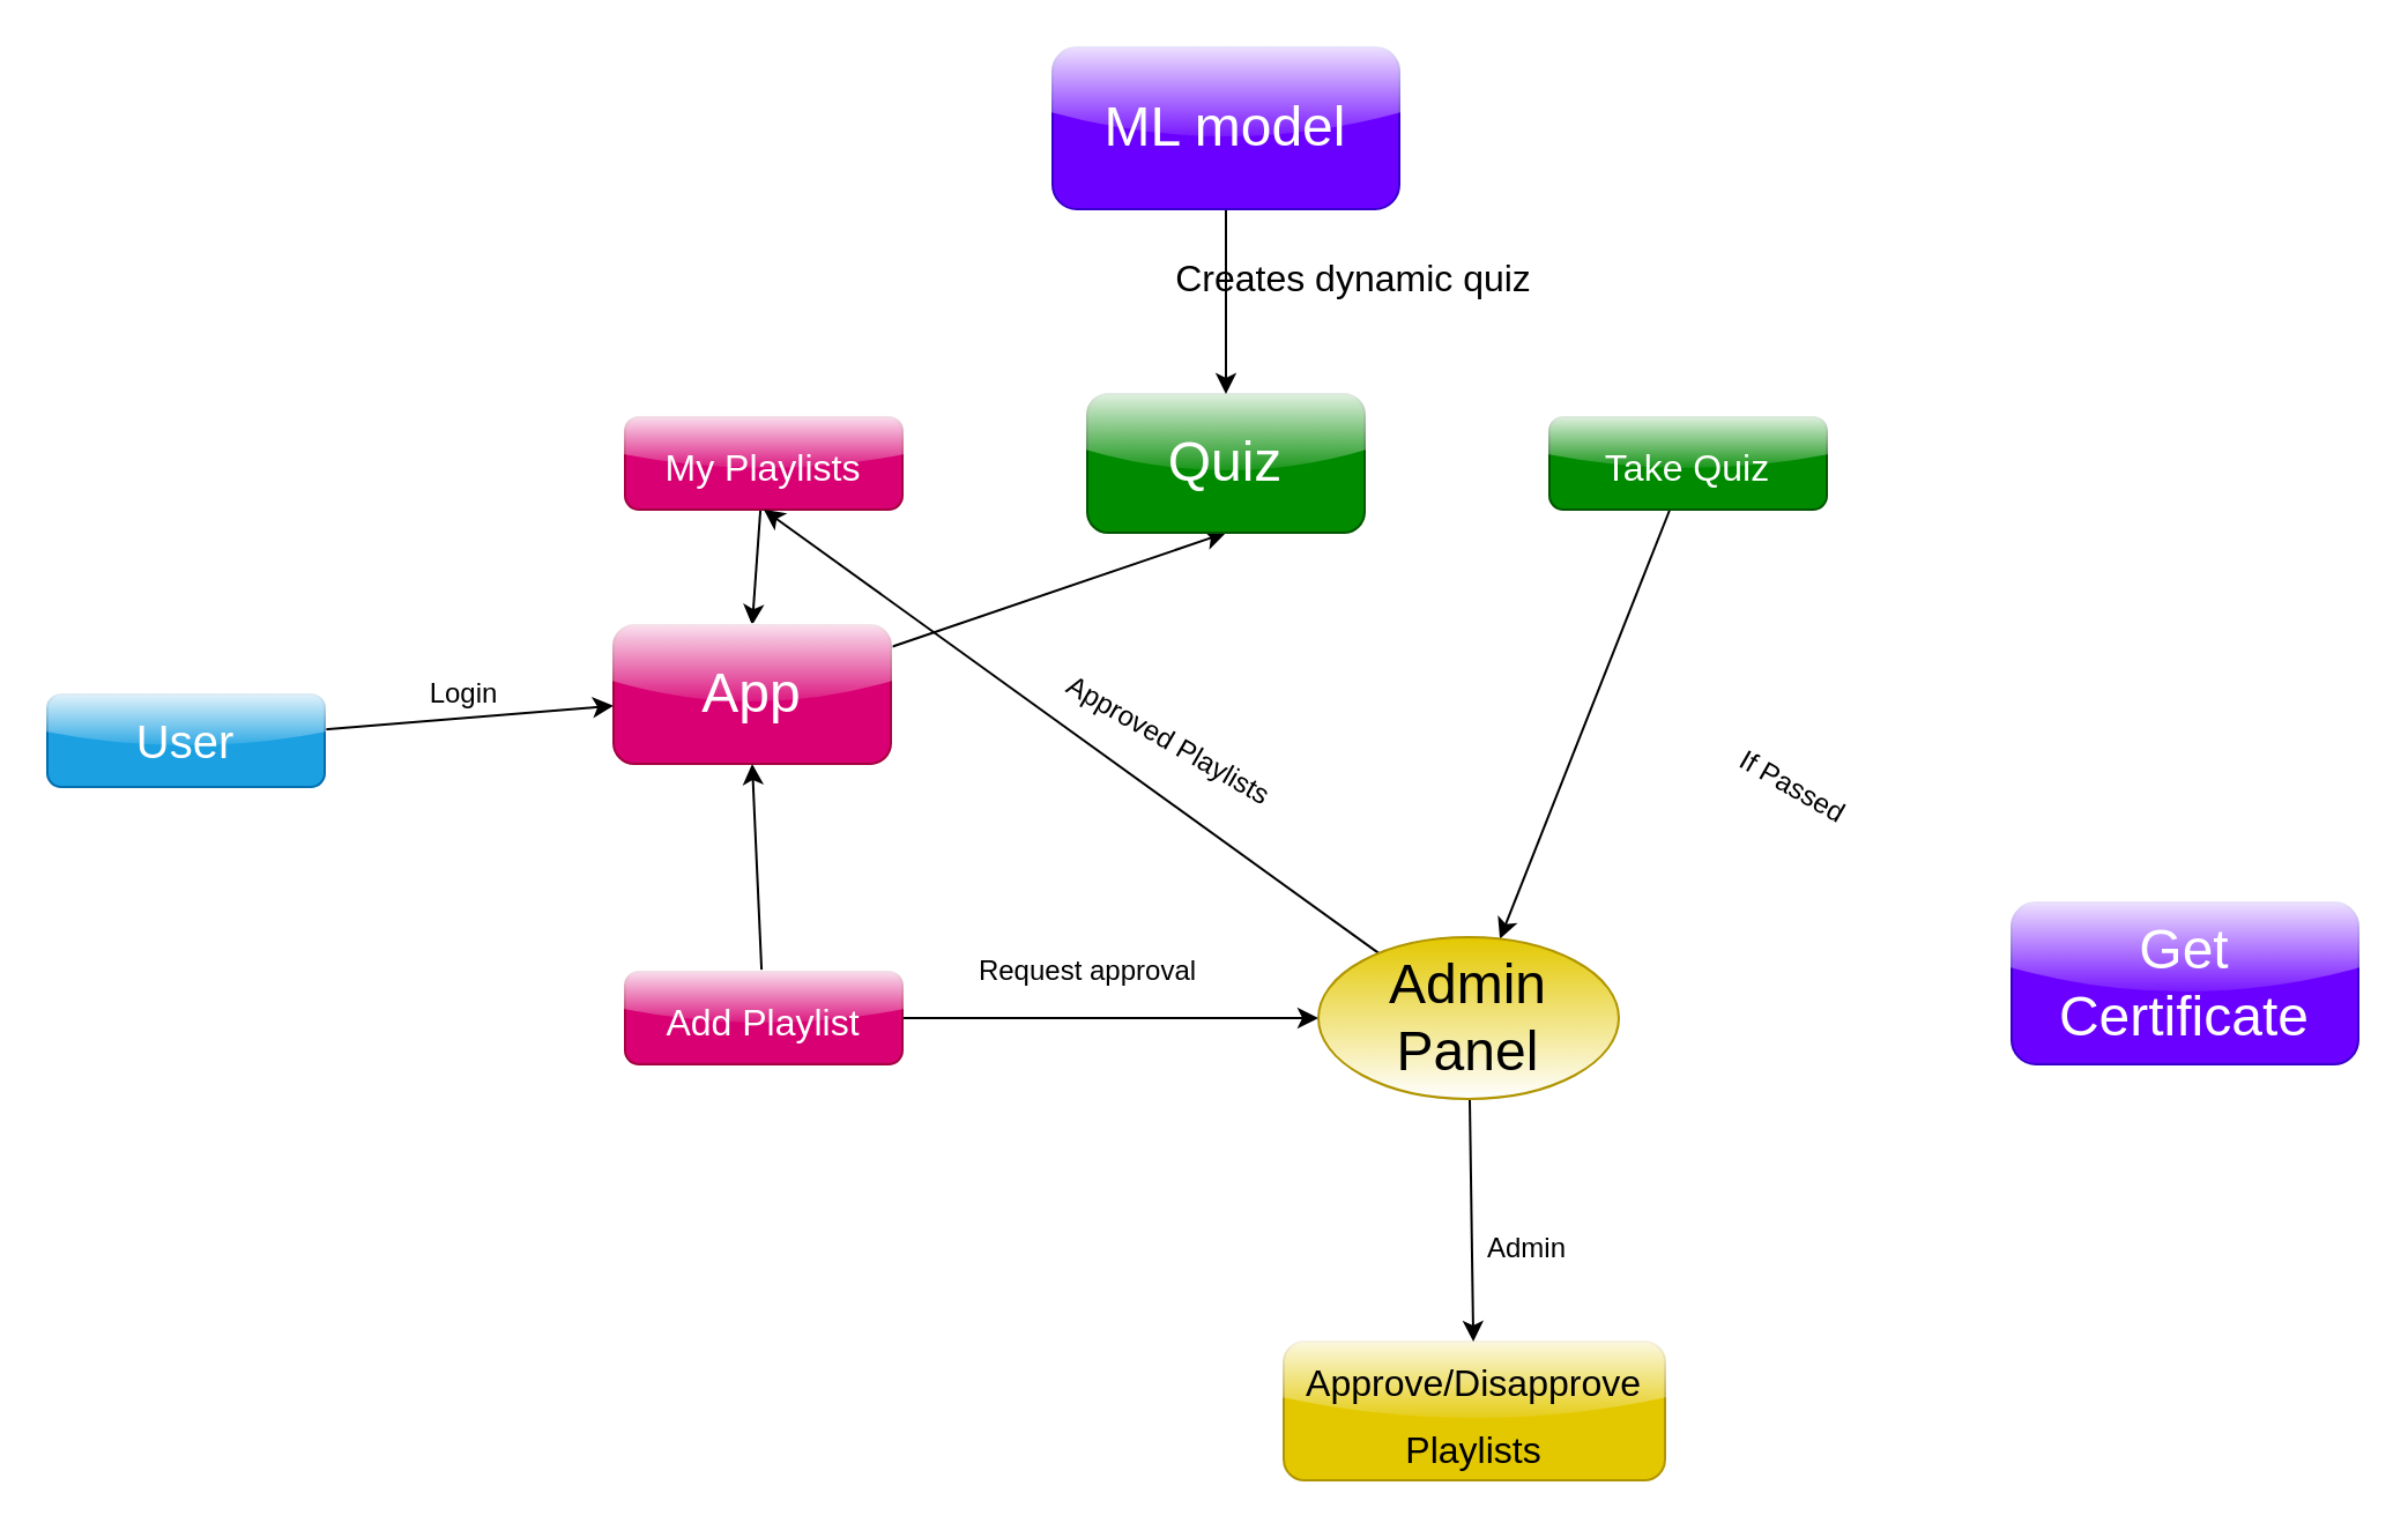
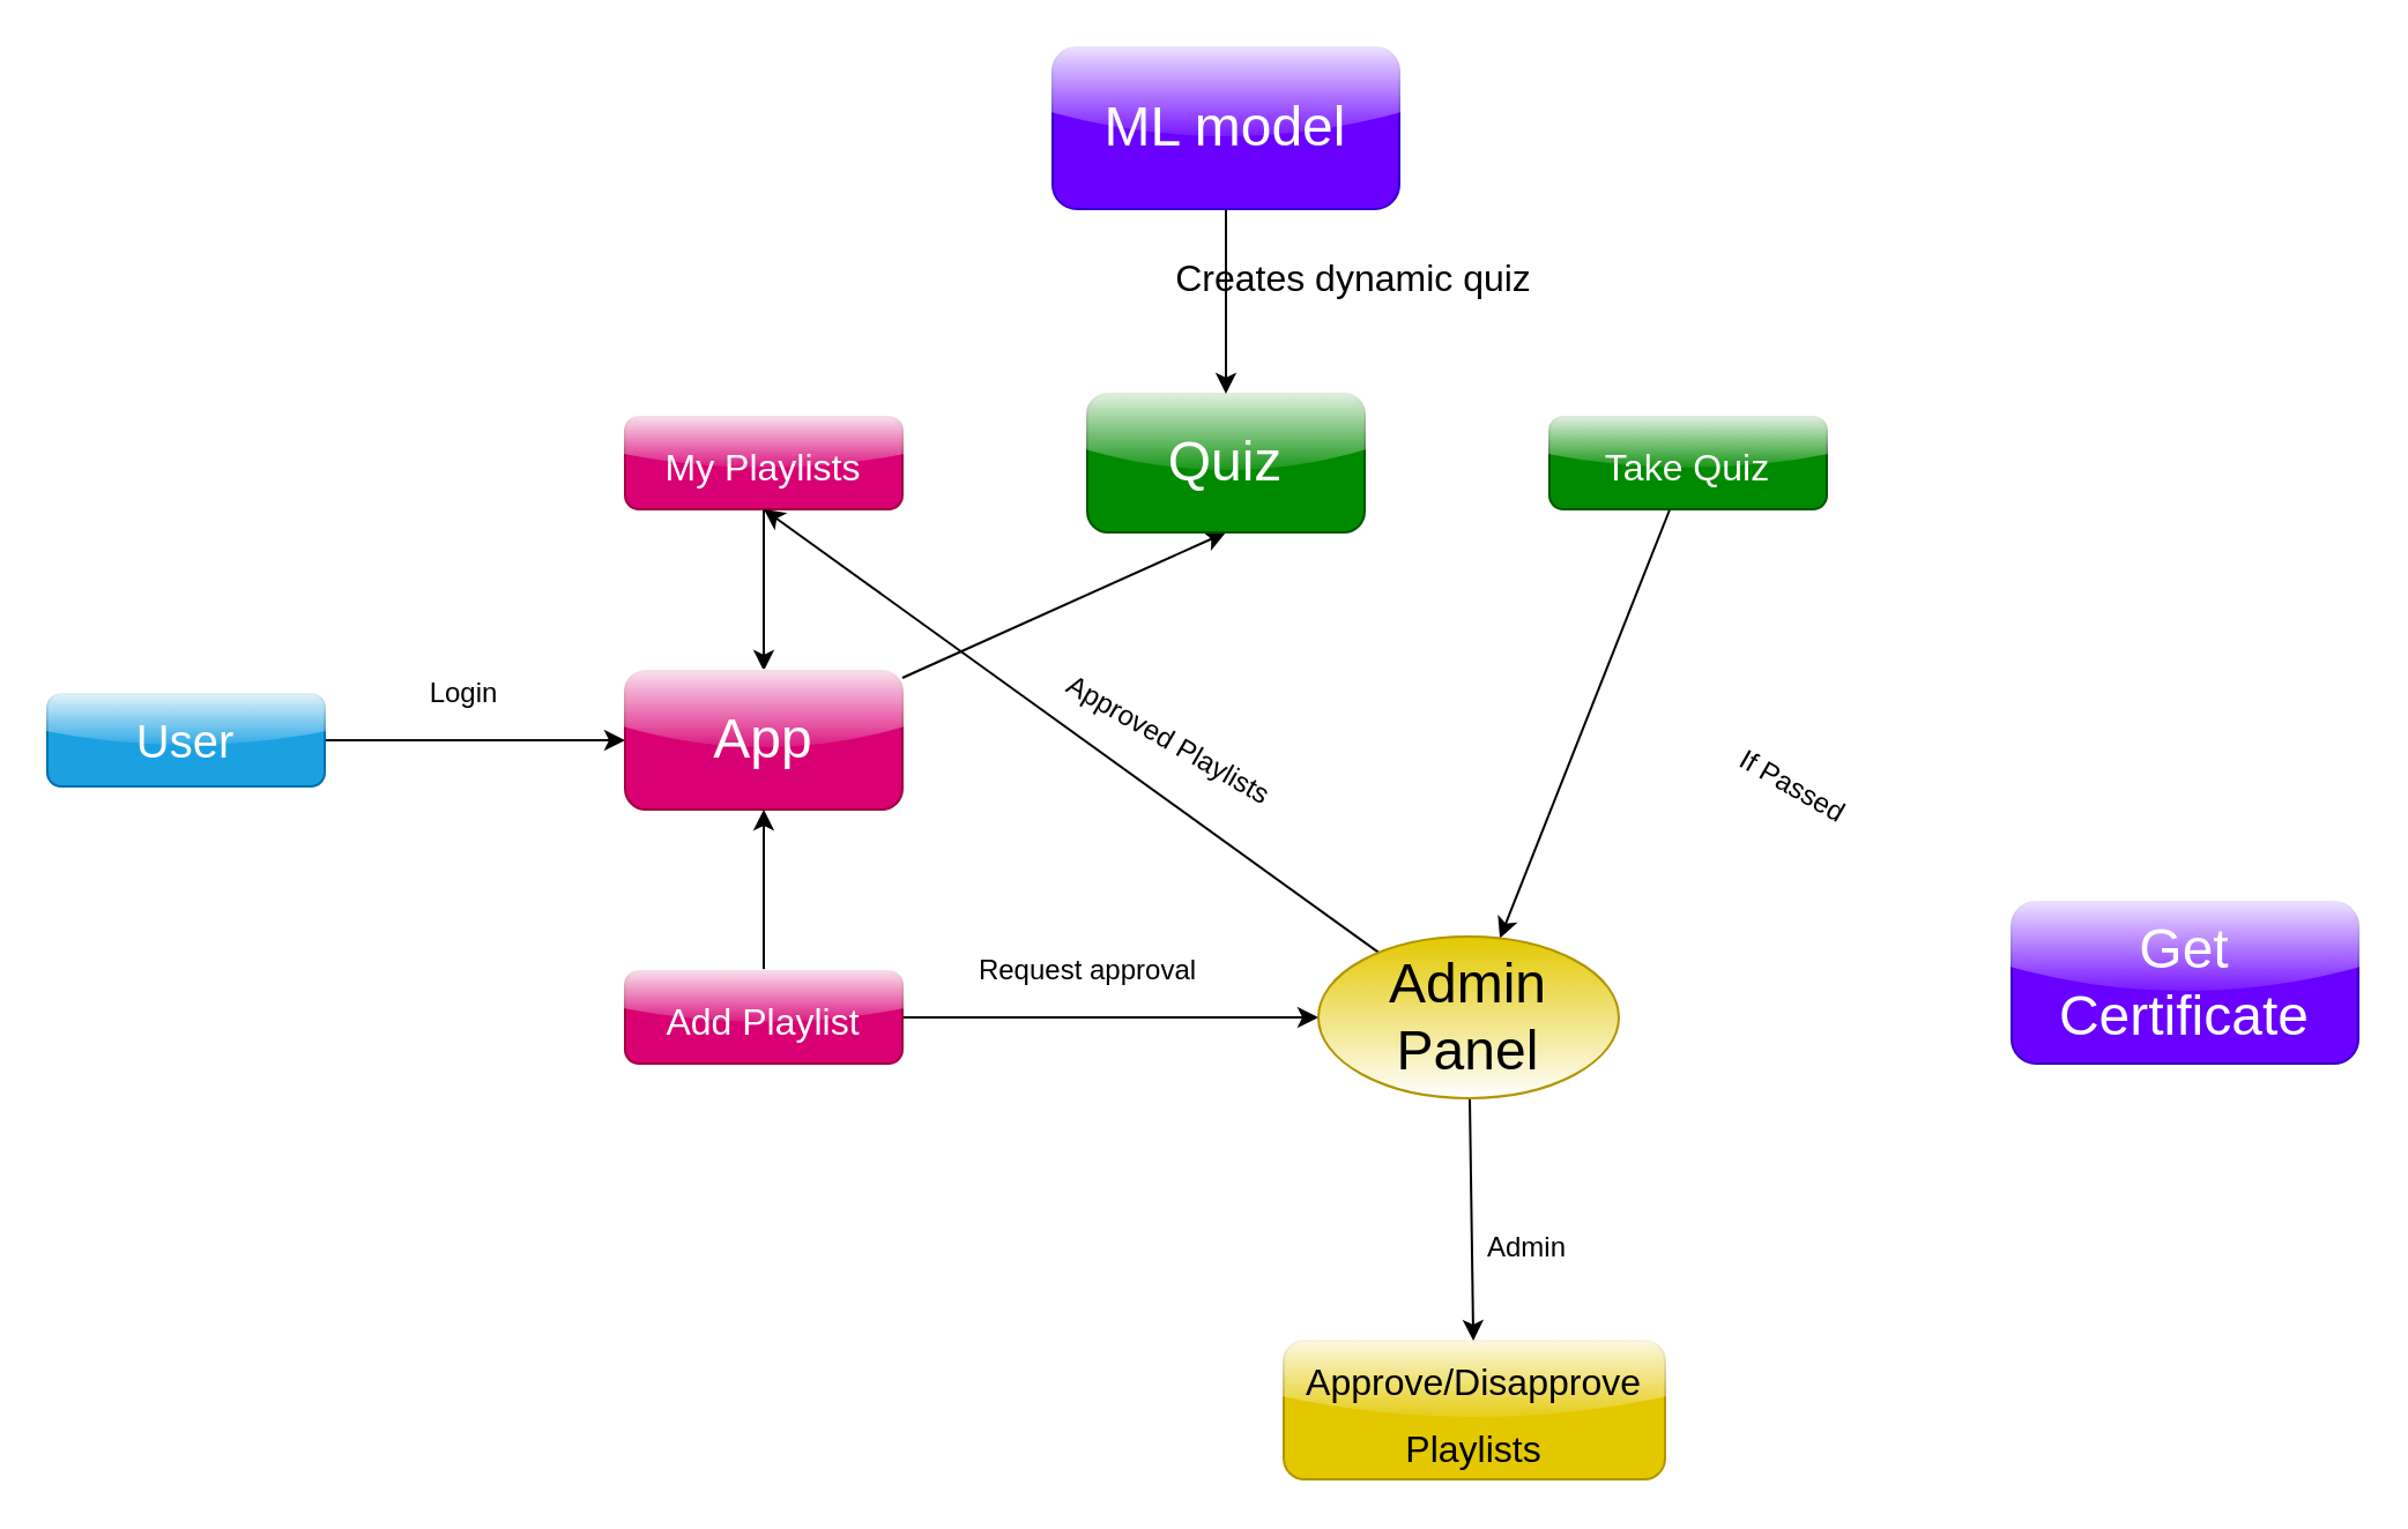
- <mxCell id="8" value="App" style="whiteSpace=wrap;html=1;fontSize=24;fillColor=#d80073;strokeColor=#A50040;fontColor=#ffffff;strokeWidth=1;rounded=1;glass=1;" vertex="1" parent="1"><mxGeometry x="265" y="270" width="120" height="60" as="geometry" /></mxCell>
+ <mxCell id="8" value="App" style="whiteSpace=wrap;html=1;fontSize=24;fillColor=#d80073;strokeColor=#A50040;fontColor=#ffffff;strokeWidth=1;rounded=1;glass=1;" vertex="1" parent="1"><mxGeometry x="270" y="290" width="120" height="60" as="geometry" /></mxCell>
